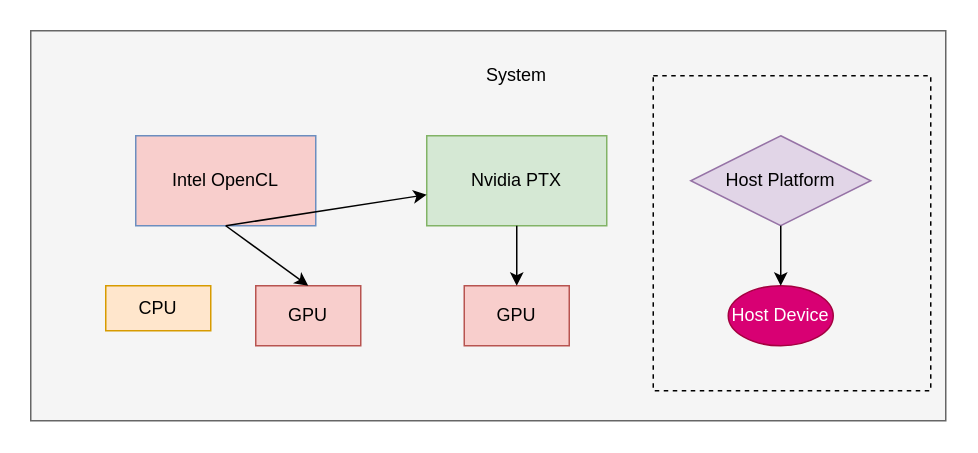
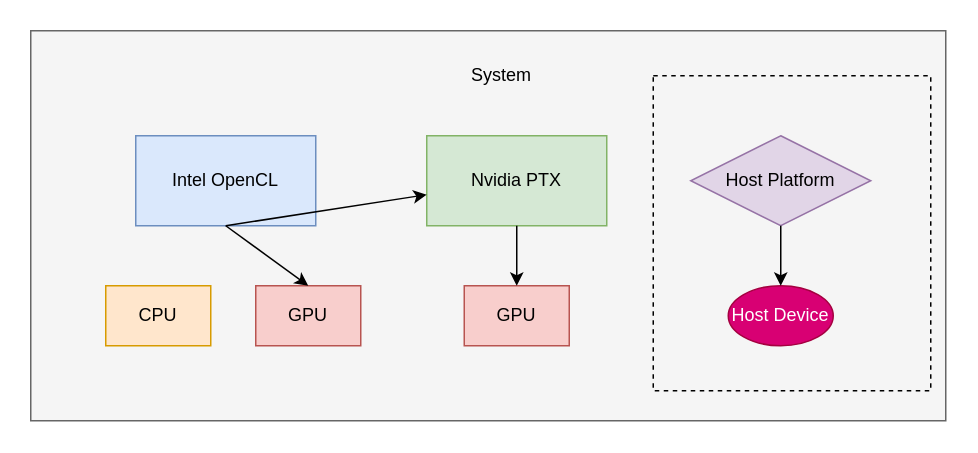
- <mxCell id="11" value="System" style="text;html=1;strokeColor=none;fillColor=none;align=center;verticalAlign=middle;whiteSpace=wrap;rounded=0;" vertex="1" parent="1"><mxGeometry x="324" y="40" width="40" height="20" as="geometry" /></mxCell>
+ <mxCell id="11" value="System" style="text;html=1;strokeColor=none;fillColor=none;align=center;verticalAlign=middle;whiteSpace=wrap;rounded=0;" vertex="1" parent="1"><mxGeometry x="314" y="40" width="40" height="20" as="geometry" /></mxCell>
- <mxCell id="3" value="Intel OpenCL" style="rounded=0;whiteSpace=wrap;html=1;fillColor=#f8cecc;strokeColor=#6c8ebf;" vertex="1" parent="1"><mxGeometry x="90" y="90" width="120" height="60" as="geometry" /></mxCell>
+ <mxCell id="3" value="Intel OpenCL" style="rounded=0;whiteSpace=wrap;html=1;fillColor=#dae8fc;strokeColor=#6c8ebf;" vertex="1" parent="1"><mxGeometry x="90" y="90" width="120" height="60" as="geometry" /></mxCell>
- <mxCell id="5" value="CPU" style="rounded=0;whiteSpace=wrap;html=1;fillColor=#ffe6cc;strokeColor=#d79b00;" vertex="1" parent="1"><mxGeometry x="70" y="190" width="70" height="30" as="geometry" /></mxCell>
+ <mxCell id="5" value="CPU" style="rounded=0;whiteSpace=wrap;html=1;fillColor=#ffe6cc;strokeColor=#d79b00;" vertex="1" parent="1"><mxGeometry x="70" y="190" width="70" height="40" as="geometry" /></mxCell>
